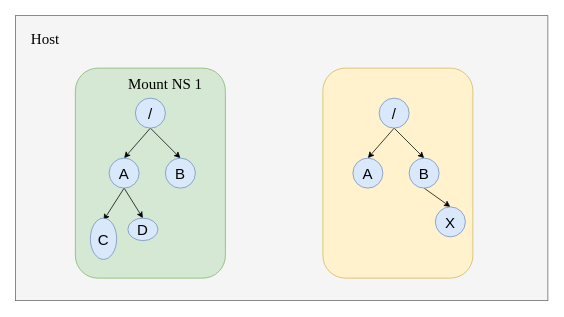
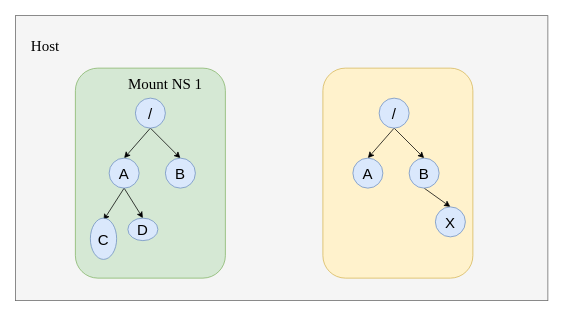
- <mxCell id="3" value="&lt;font style=&quot;font-size: 20px&quot; face=&quot;Comic Sans MS&quot;&gt;Host&lt;/font&gt;" style="text;html=1;strokeColor=none;fillColor=none;align=center;verticalAlign=middle;whiteSpace=wrap;rounded=0;" parent="1" vertex="1"><mxGeometry x="40" y="40" width="40" height="20" as="geometry" /></mxCell>
+ <mxCell id="3" value="&lt;font style=&quot;font-size: 20px&quot; face=&quot;Comic Sans MS&quot;&gt;Host&lt;/font&gt;" style="text;html=1;strokeColor=none;fillColor=none;align=center;verticalAlign=middle;whiteSpace=wrap;rounded=0;" parent="1" vertex="1"><mxGeometry x="40" y="50" width="40" height="20" as="geometry" /></mxCell>
